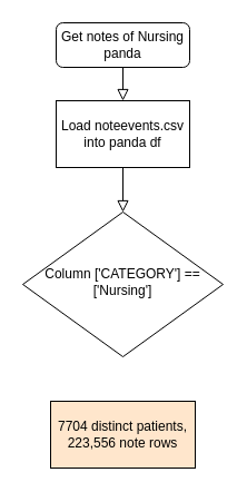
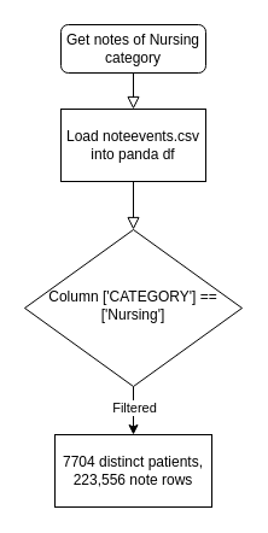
- <mxCell id="3" value="Get notes of Nursing panda" style="rounded=1;whiteSpace=wrap;html=1;fontSize=12;glass=0;strokeWidth=1;shadow=0;" parent="1" vertex="1"><mxGeometry x="50" y="20" width="120" height="40" as="geometry" /></mxCell>
+ <mxCell id="3" value="Get notes of Nursing category" style="rounded=1;whiteSpace=wrap;html=1;fontSize=12;glass=0;strokeWidth=1;shadow=0;" parent="1" vertex="1"><mxGeometry x="50" y="20" width="120" height="40" as="geometry" /></mxCell>
+ <mxCell id="4" value="" style="edgeStyle=orthogonalEdgeStyle;rounded=0;orthogonalLoop=1;jettySize=auto;html=1;" edge="1" parent="1" source="6" target="9"><mxGeometry relative="1" as="geometry" /></mxCell>
+ <mxCell id="5" value="Filtered" style="edgeLabel;html=1;align=center;verticalAlign=middle;resizable=0;points=[];" vertex="1" connectable="0" parent="4"><mxGeometry x="-0.16" relative="1" as="geometry"><mxPoint as="offset" /></mxGeometry></mxCell>
- <mxCell id="9" value="7704 distinct patients, 223,556 note rows" style="rounded=0;whiteSpace=wrap;html=1;fillColor=#ffe6cc;" vertex="1" parent="1"><mxGeometry x="45" y="360" width="130" height="60" as="geometry" /></mxCell>
+ <mxCell id="9" value="7704 distinct patients, 223,556 note rows" style="rounded=0;whiteSpace=wrap;html=1;" vertex="1" parent="1"><mxGeometry x="45" y="360" width="130" height="60" as="geometry" /></mxCell>
